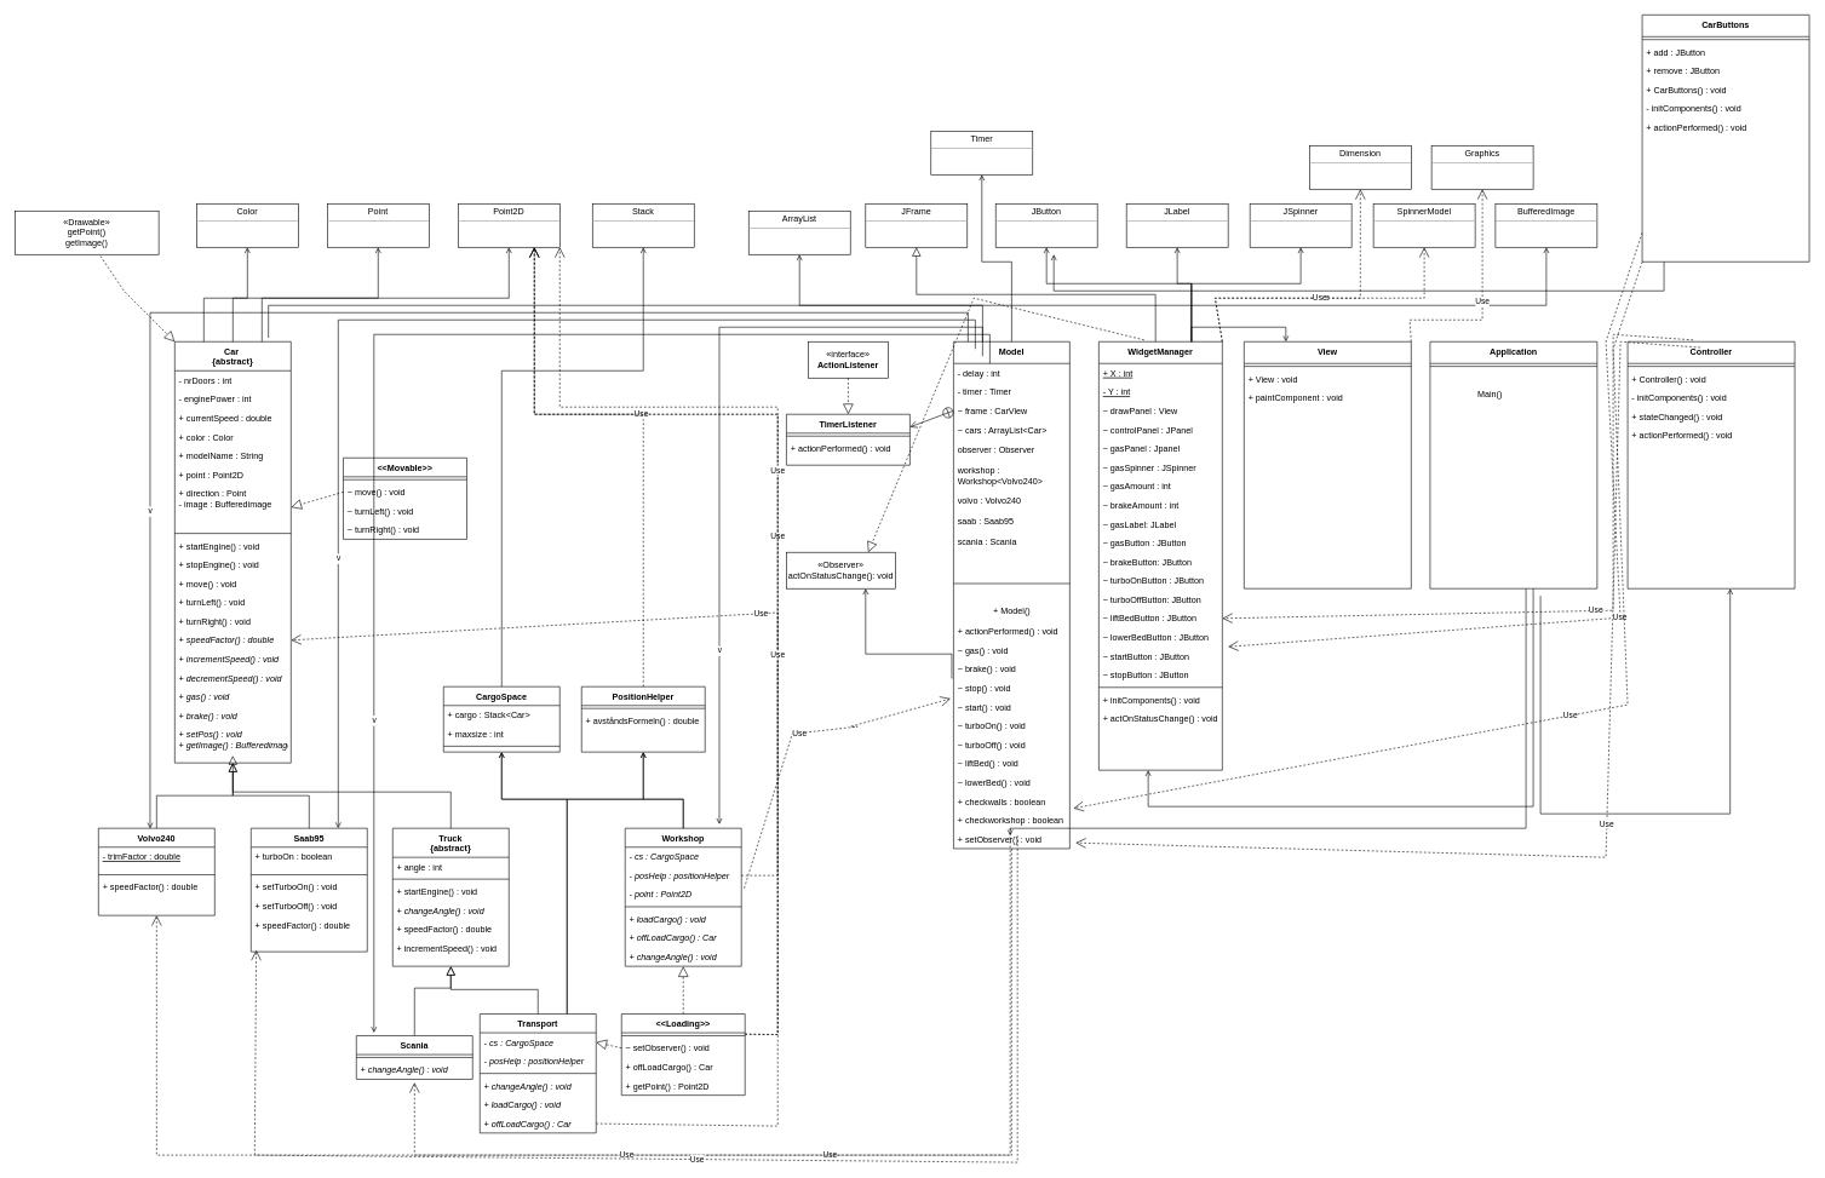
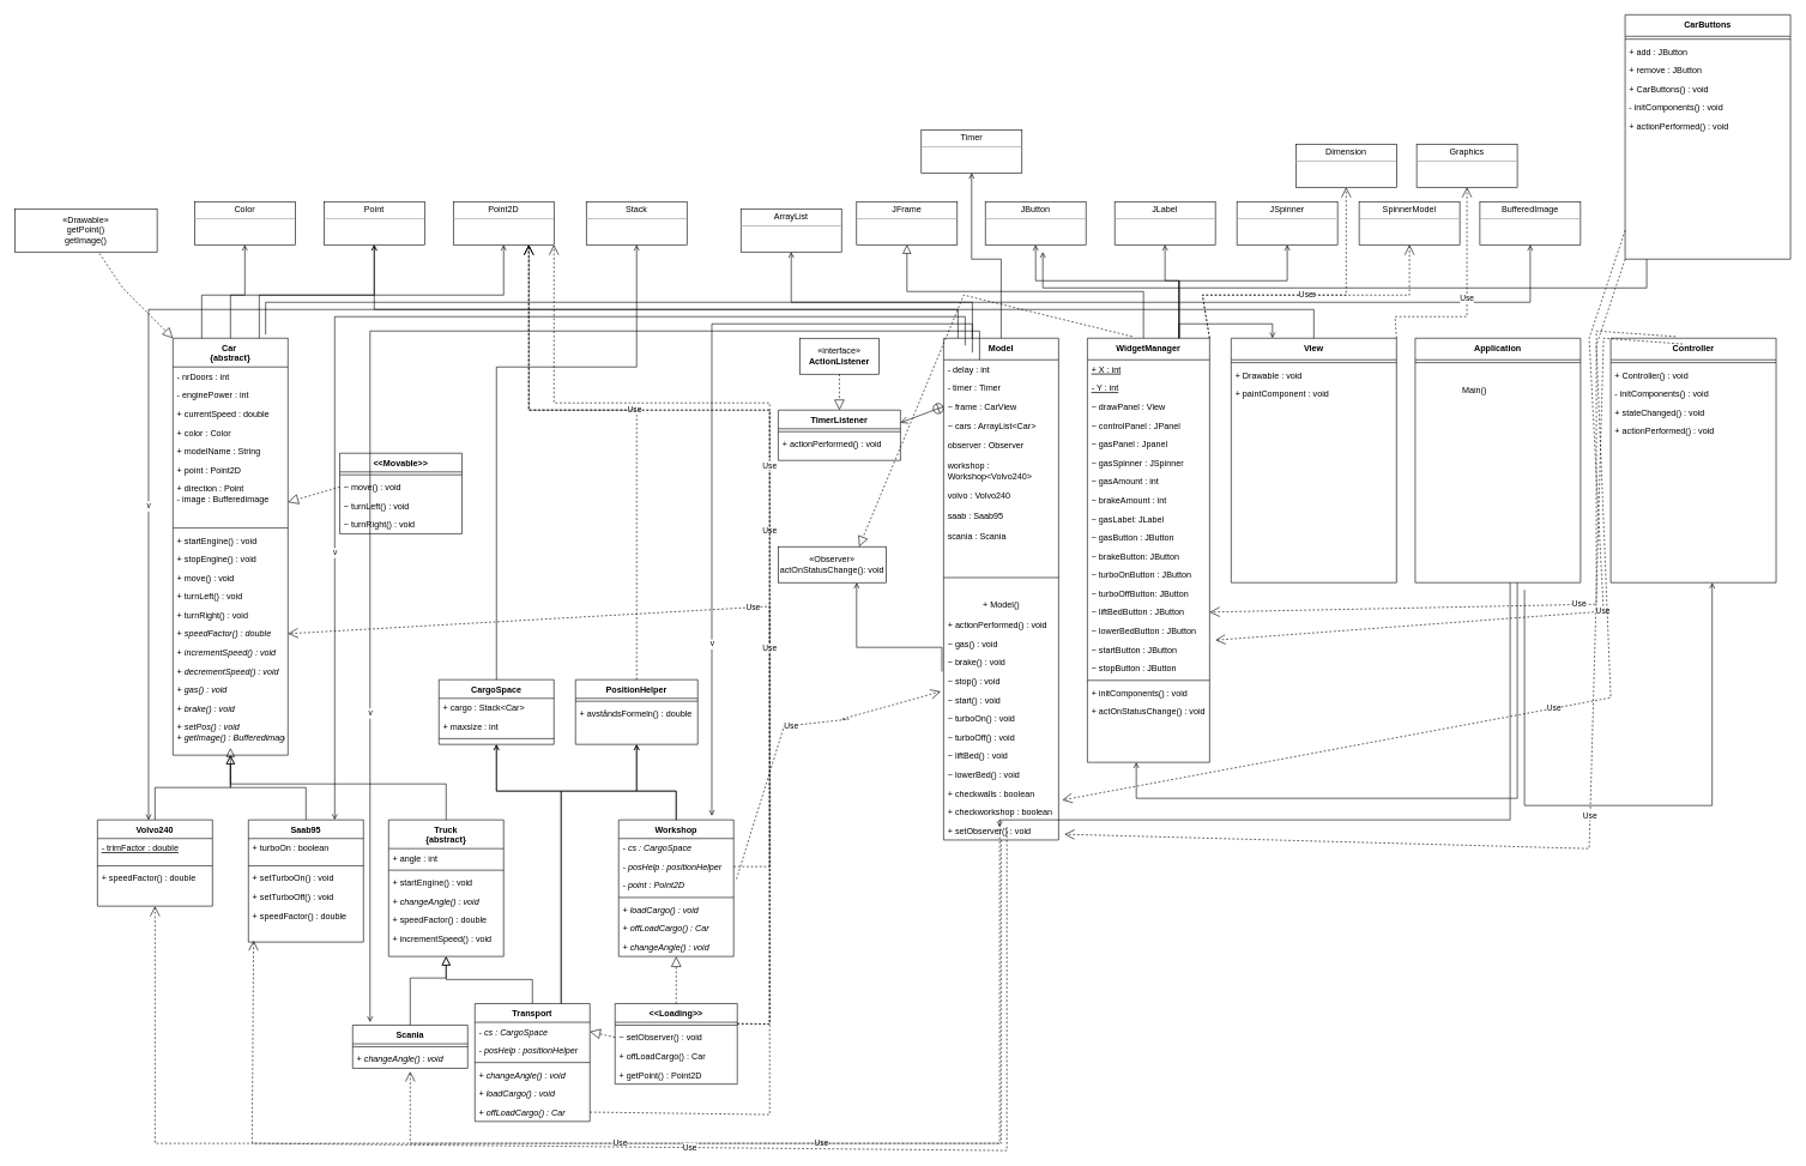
+ <mxCell id="163" value="" style="endArrow=open;shadow=0;strokeWidth=1;rounded=0;endFill=1;edgeStyle=elbowEdgeStyle;elbow=vertical;entryX=0.5;entryY=1;entryDx=0;entryDy=0;exitX=0.5;exitY=0;exitDx=0;exitDy=0;" edge="1" parent="1" source="132" target="144"><mxGeometry x="0.5" y="41" relative="1" as="geometry"><mxPoint x="1895" y="480" as="sourcePoint" /><mxPoint x="2138" y="350" as="targetPoint" /><mxPoint x="-40" y="32" as="offset" /><Array as="points"><mxPoint x="1820" y="430" /></Array></mxGeometry></mxCell>
- <mxCell id="134" value="+ View : void" style="text;align=left;verticalAlign=top;spacingLeft=4;spacingRight=4;overflow=hidden;rotatable=0;points=[[0,0.5],[1,0.5]];portConstraint=eastwest;rounded=0;shadow=0;html=0;fontStyle=0" vertex="1" parent="132"><mxGeometry y="38" width="230" height="26" as="geometry" /></mxCell>
+ <mxCell id="134" value="+ Drawable : void" style="text;align=left;verticalAlign=top;spacingLeft=4;spacingRight=4;overflow=hidden;rotatable=0;points=[[0,0.5],[1,0.5]];portConstraint=eastwest;rounded=0;shadow=0;html=0;fontStyle=0" vertex="1" parent="132"><mxGeometry y="38" width="230" height="26" as="geometry" /></mxCell>
